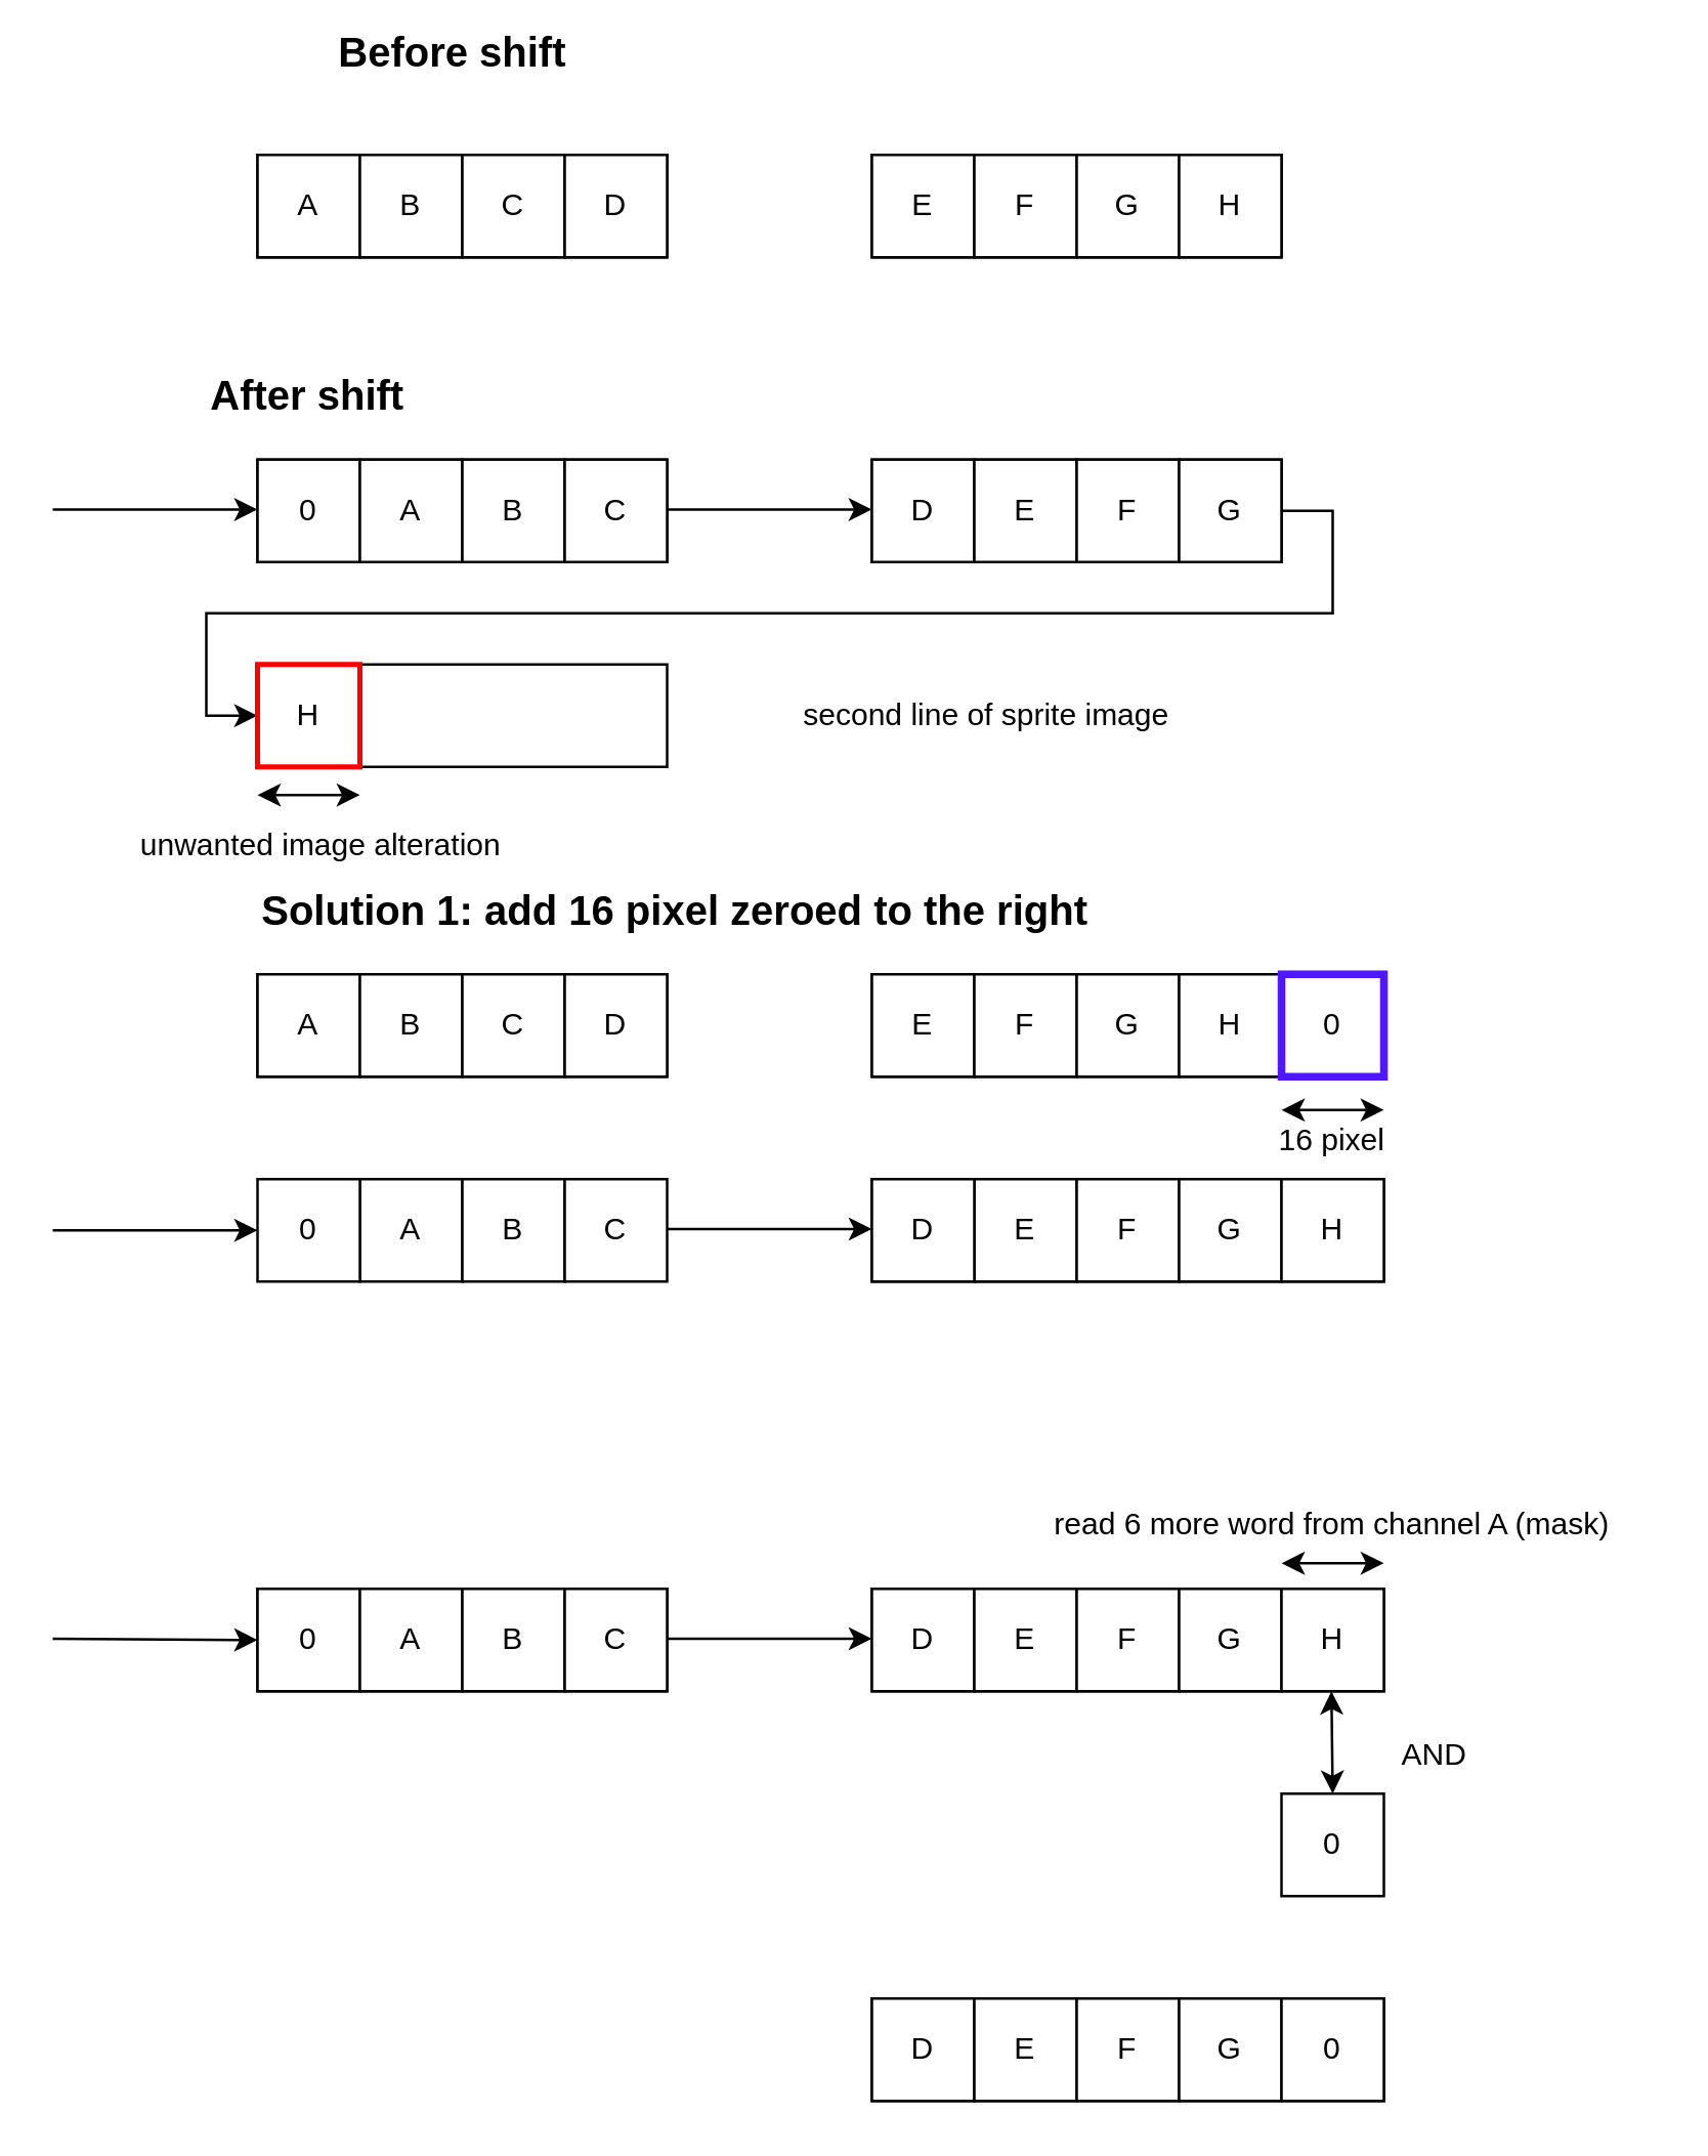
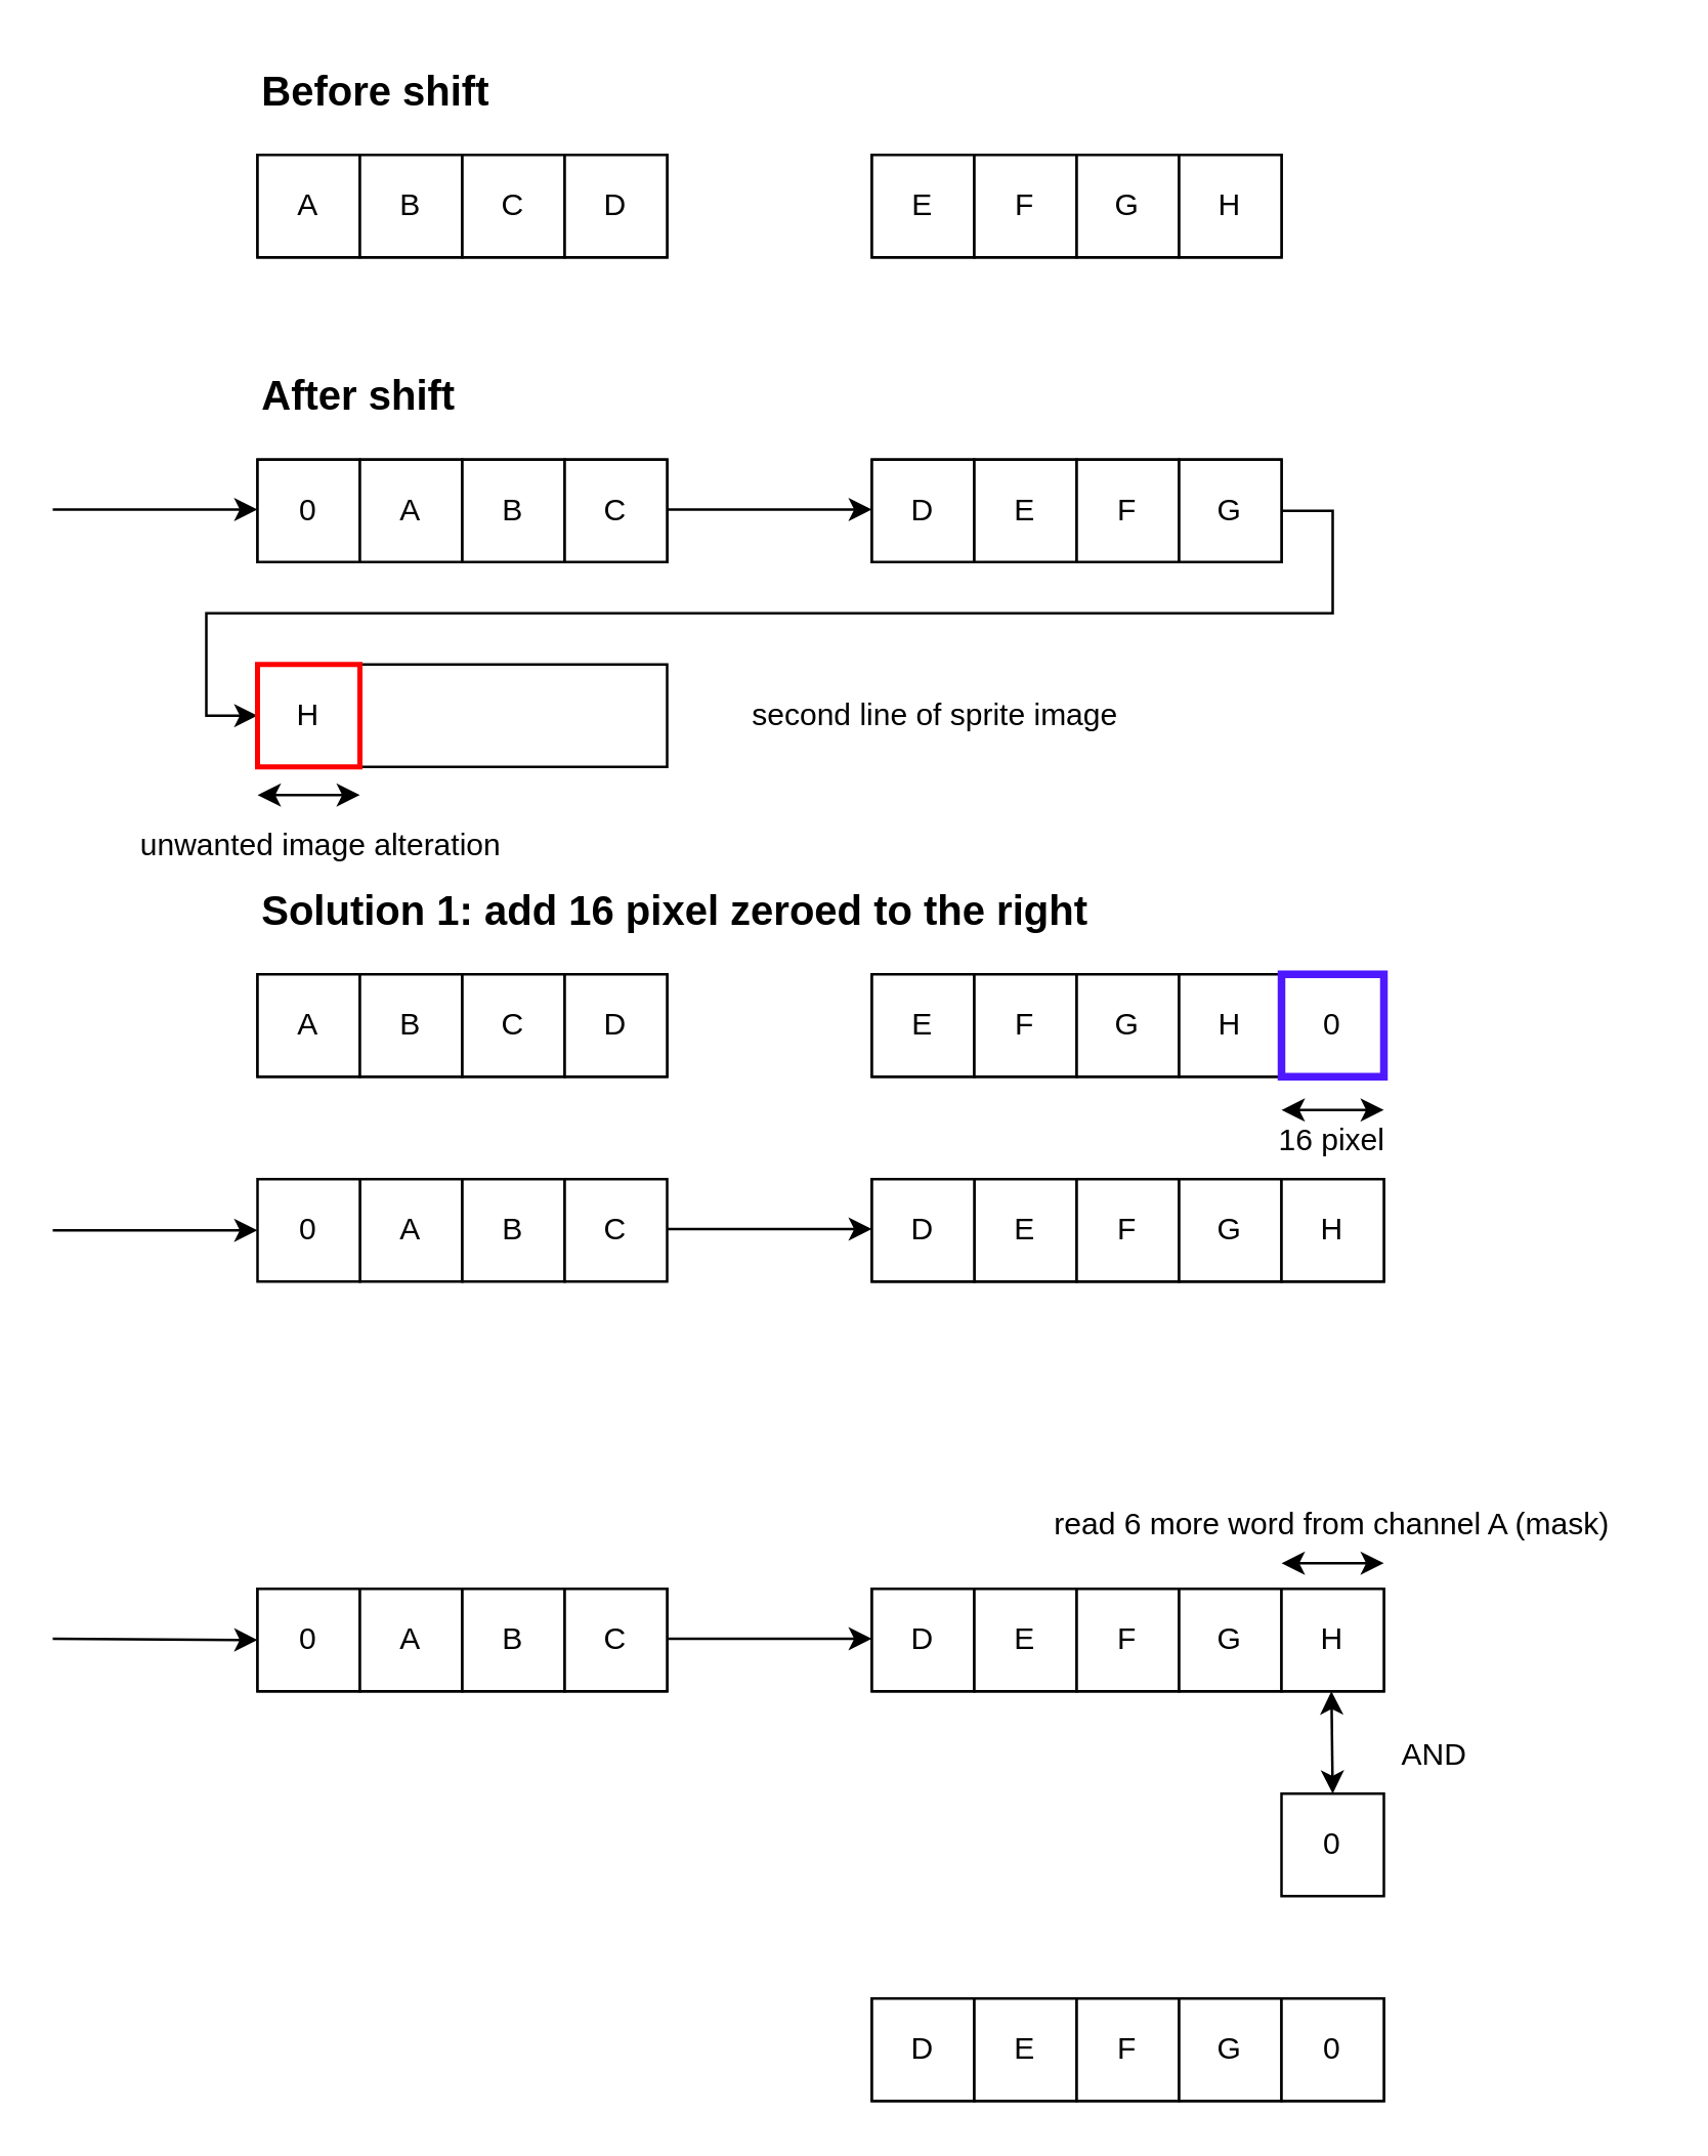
- <mxCell id="27" value="&lt;b&gt;&lt;font style=&quot;font-size: 16px;&quot;&gt;Before shift&lt;/font&gt;&lt;/b&gt;" style="text;html=1;align=left;verticalAlign=middle;whiteSpace=wrap;rounded=0;" vertex="1" parent="1"><mxGeometry x="130" y="5" width="110" height="30" as="geometry" /></mxCell>
+ <mxCell id="27" value="&lt;b&gt;&lt;font style=&quot;font-size: 16px;&quot;&gt;Before shift&lt;/font&gt;&lt;/b&gt;" style="text;html=1;align=left;verticalAlign=middle;whiteSpace=wrap;rounded=0;" vertex="1" parent="1"><mxGeometry x="100" width="110" height="30" as="geometry" y="20" /></mxCell>
- <mxCell id="28" value="&lt;b&gt;&lt;font style=&quot;font-size: 16px;&quot;&gt;After shift&lt;/font&gt;&lt;/b&gt;" style="text;html=1;align=left;verticalAlign=middle;whiteSpace=wrap;rounded=0;" vertex="1" parent="1"><mxGeometry x="80" y="139" width="110" height="30" as="geometry" /></mxCell>
+ <mxCell id="28" value="&lt;b&gt;&lt;font style=&quot;font-size: 16px;&quot;&gt;After shift&lt;/font&gt;&lt;/b&gt;" style="text;html=1;align=left;verticalAlign=middle;whiteSpace=wrap;rounded=0;" vertex="1" parent="1"><mxGeometry x="100" y="139" width="110" height="30" as="geometry" /></mxCell>
- <mxCell id="82" value="second line of sprite image" style="text;html=1;align=center;verticalAlign=middle;whiteSpace=wrap;rounded=0;" vertex="1" parent="1"><mxGeometry x="300" y="264" width="170" height="30" as="geometry" /></mxCell>
+ <mxCell id="82" value="second line of sprite image" style="text;html=1;align=center;verticalAlign=middle;whiteSpace=wrap;rounded=0;" vertex="1" parent="1"><mxGeometry x="280" y="264" width="170" height="30" as="geometry" /></mxCell>
